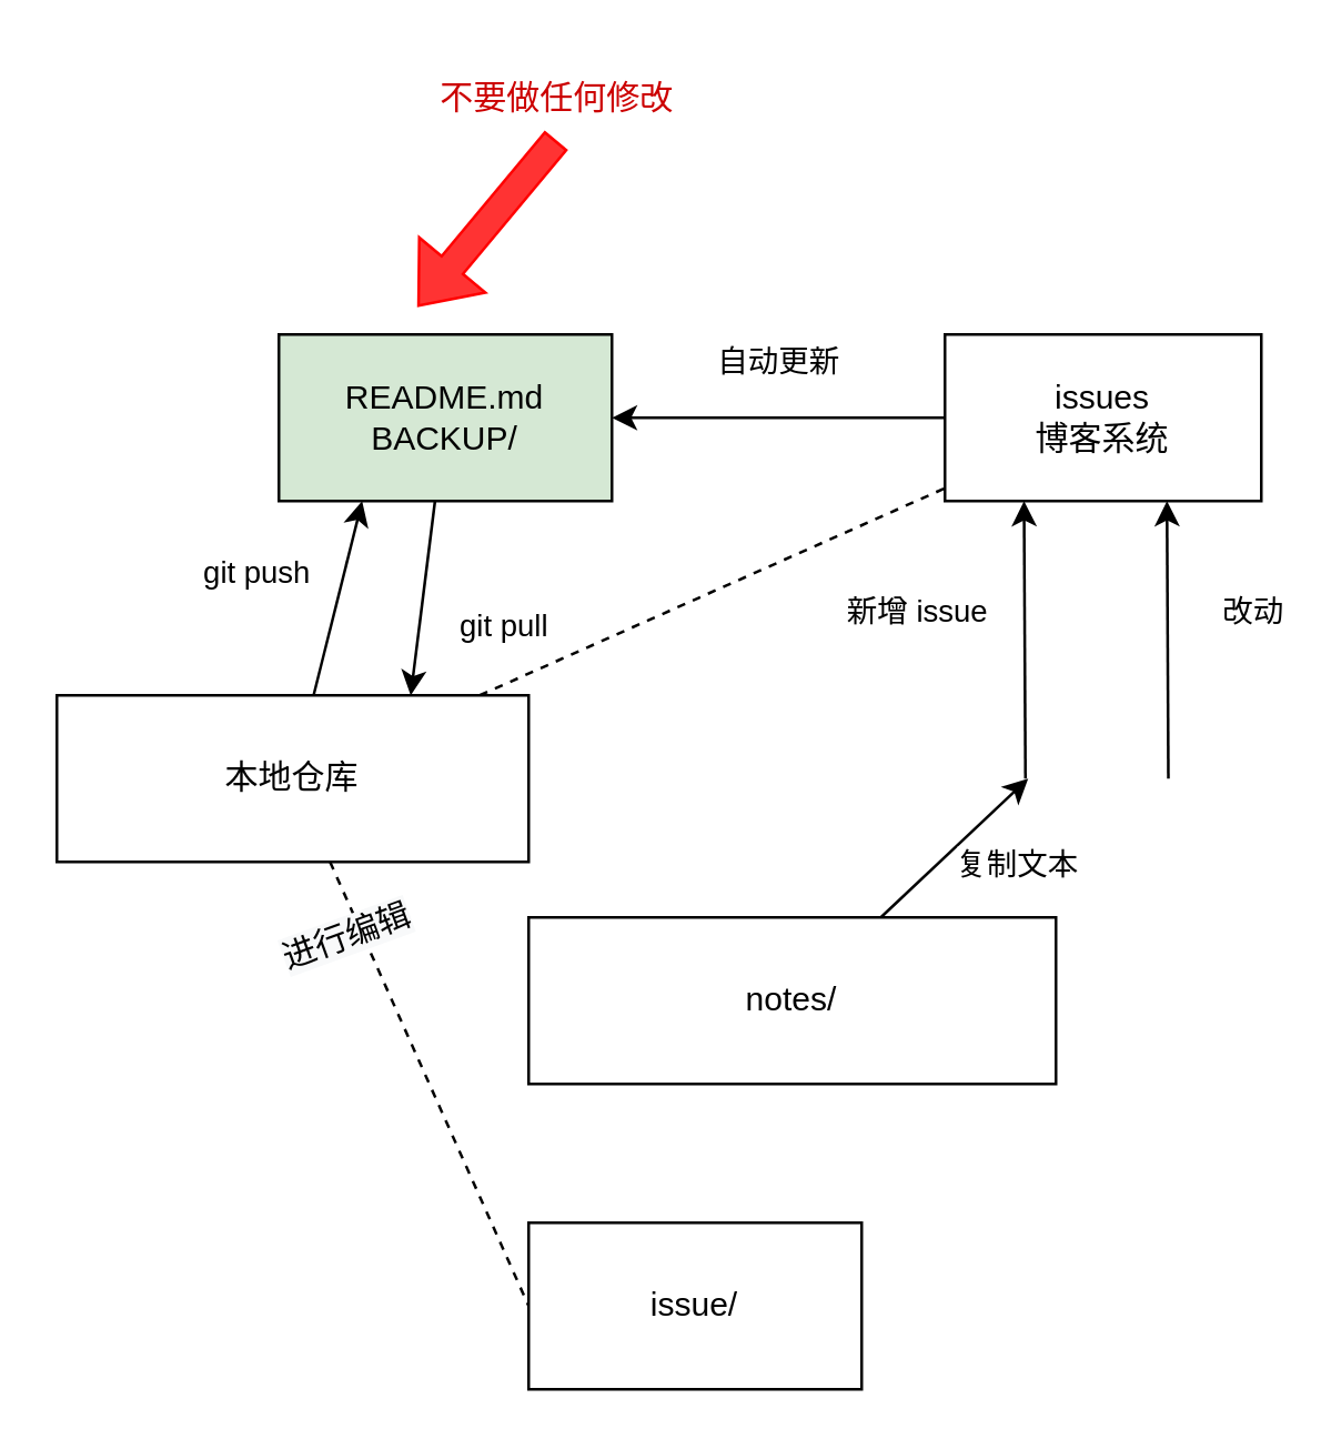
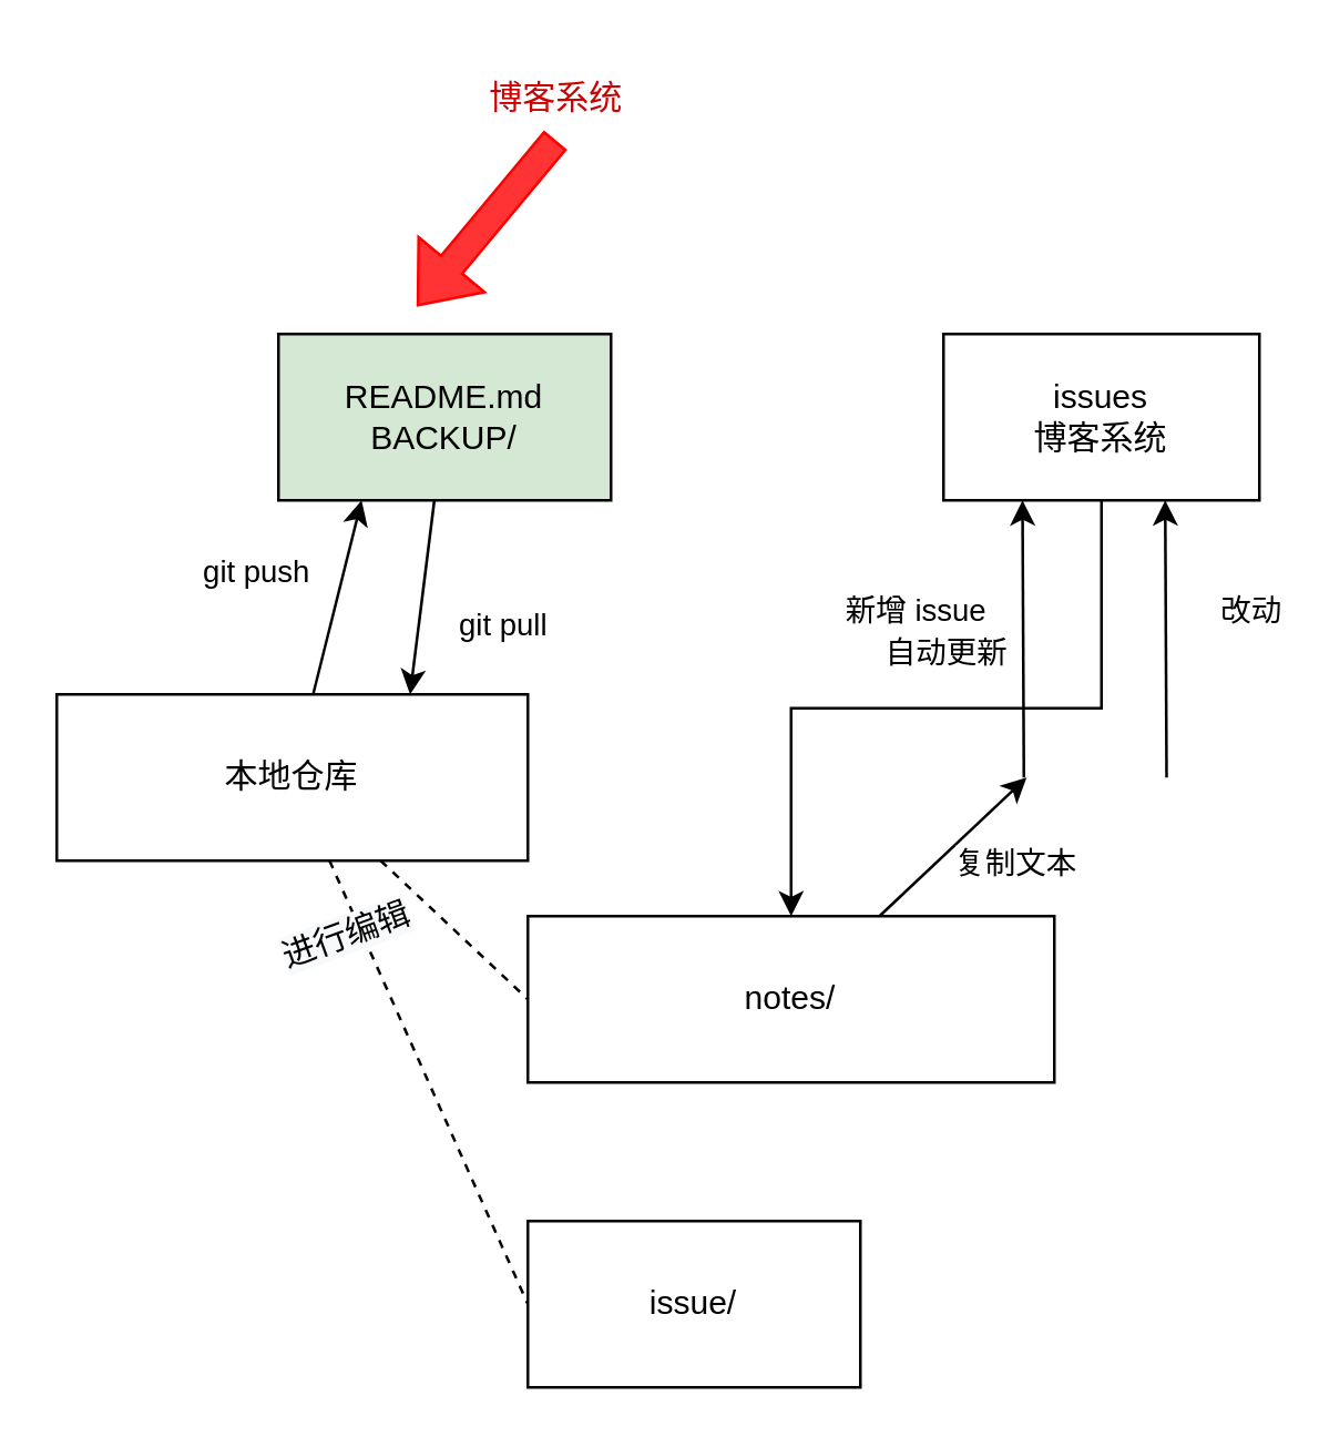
- <mxCell id="20" value="不要做任何修改" style="text;html=1;align=center;verticalAlign=middle;resizable=0;points=[];autosize=1;strokeColor=none;fillColor=none;fontColor=#CC0000;" vertex="1" parent="1"><mxGeometry x="140" y="20" width="120" height="30" as="geometry" /></mxCell>
+ <mxCell id="20" value="博客系统" style="text;html=1;align=center;verticalAlign=middle;resizable=0;points=[];autosize=1;strokeColor=none;fillColor=none;fontColor=#CC0000;" vertex="1" parent="1"><mxGeometry x="140" y="20" width="120" height="30" as="geometry" /></mxCell>
- <mxCell id="2" value="自动更新" style="edgeStyle=orthogonalEdgeStyle;rounded=0;orthogonalLoop=1;jettySize=auto;html=1;entryX=1;entryY=0.5;entryDx=0;entryDy=0;" edge="1" parent="1" source="3" target="6"><mxGeometry y="-20" relative="1" as="geometry"><mxPoint as="offset" /></mxGeometry></mxCell>
+ <mxCell id="2" value="自动更新" style="edgeStyle=orthogonalEdgeStyle;rounded=0;orthogonalLoop=1;jettySize=auto;html=1;" edge="1" parent="1" source="3" target="17"><mxGeometry y="-20" relative="1" as="geometry"><mxPoint as="offset" /></mxGeometry></mxCell>
- <mxCell id="13" style="edgeStyle=none;rounded=0;orthogonalLoop=1;jettySize=auto;html=1;endArrow=none;endFill=0;dashed=1;" edge="1" parent="1" source="15" target="3"><mxGeometry relative="1" as="geometry" /></mxCell>
+ <mxCell id="13" style="edgeStyle=none;rounded=0;orthogonalLoop=1;jettySize=auto;html=1;entryX=0;entryY=0.5;entryDx=0;entryDy=0;endArrow=none;endFill=0;dashed=1;" edge="1" parent="1" source="15" target="17"><mxGeometry relative="1" as="geometry" /></mxCell>
